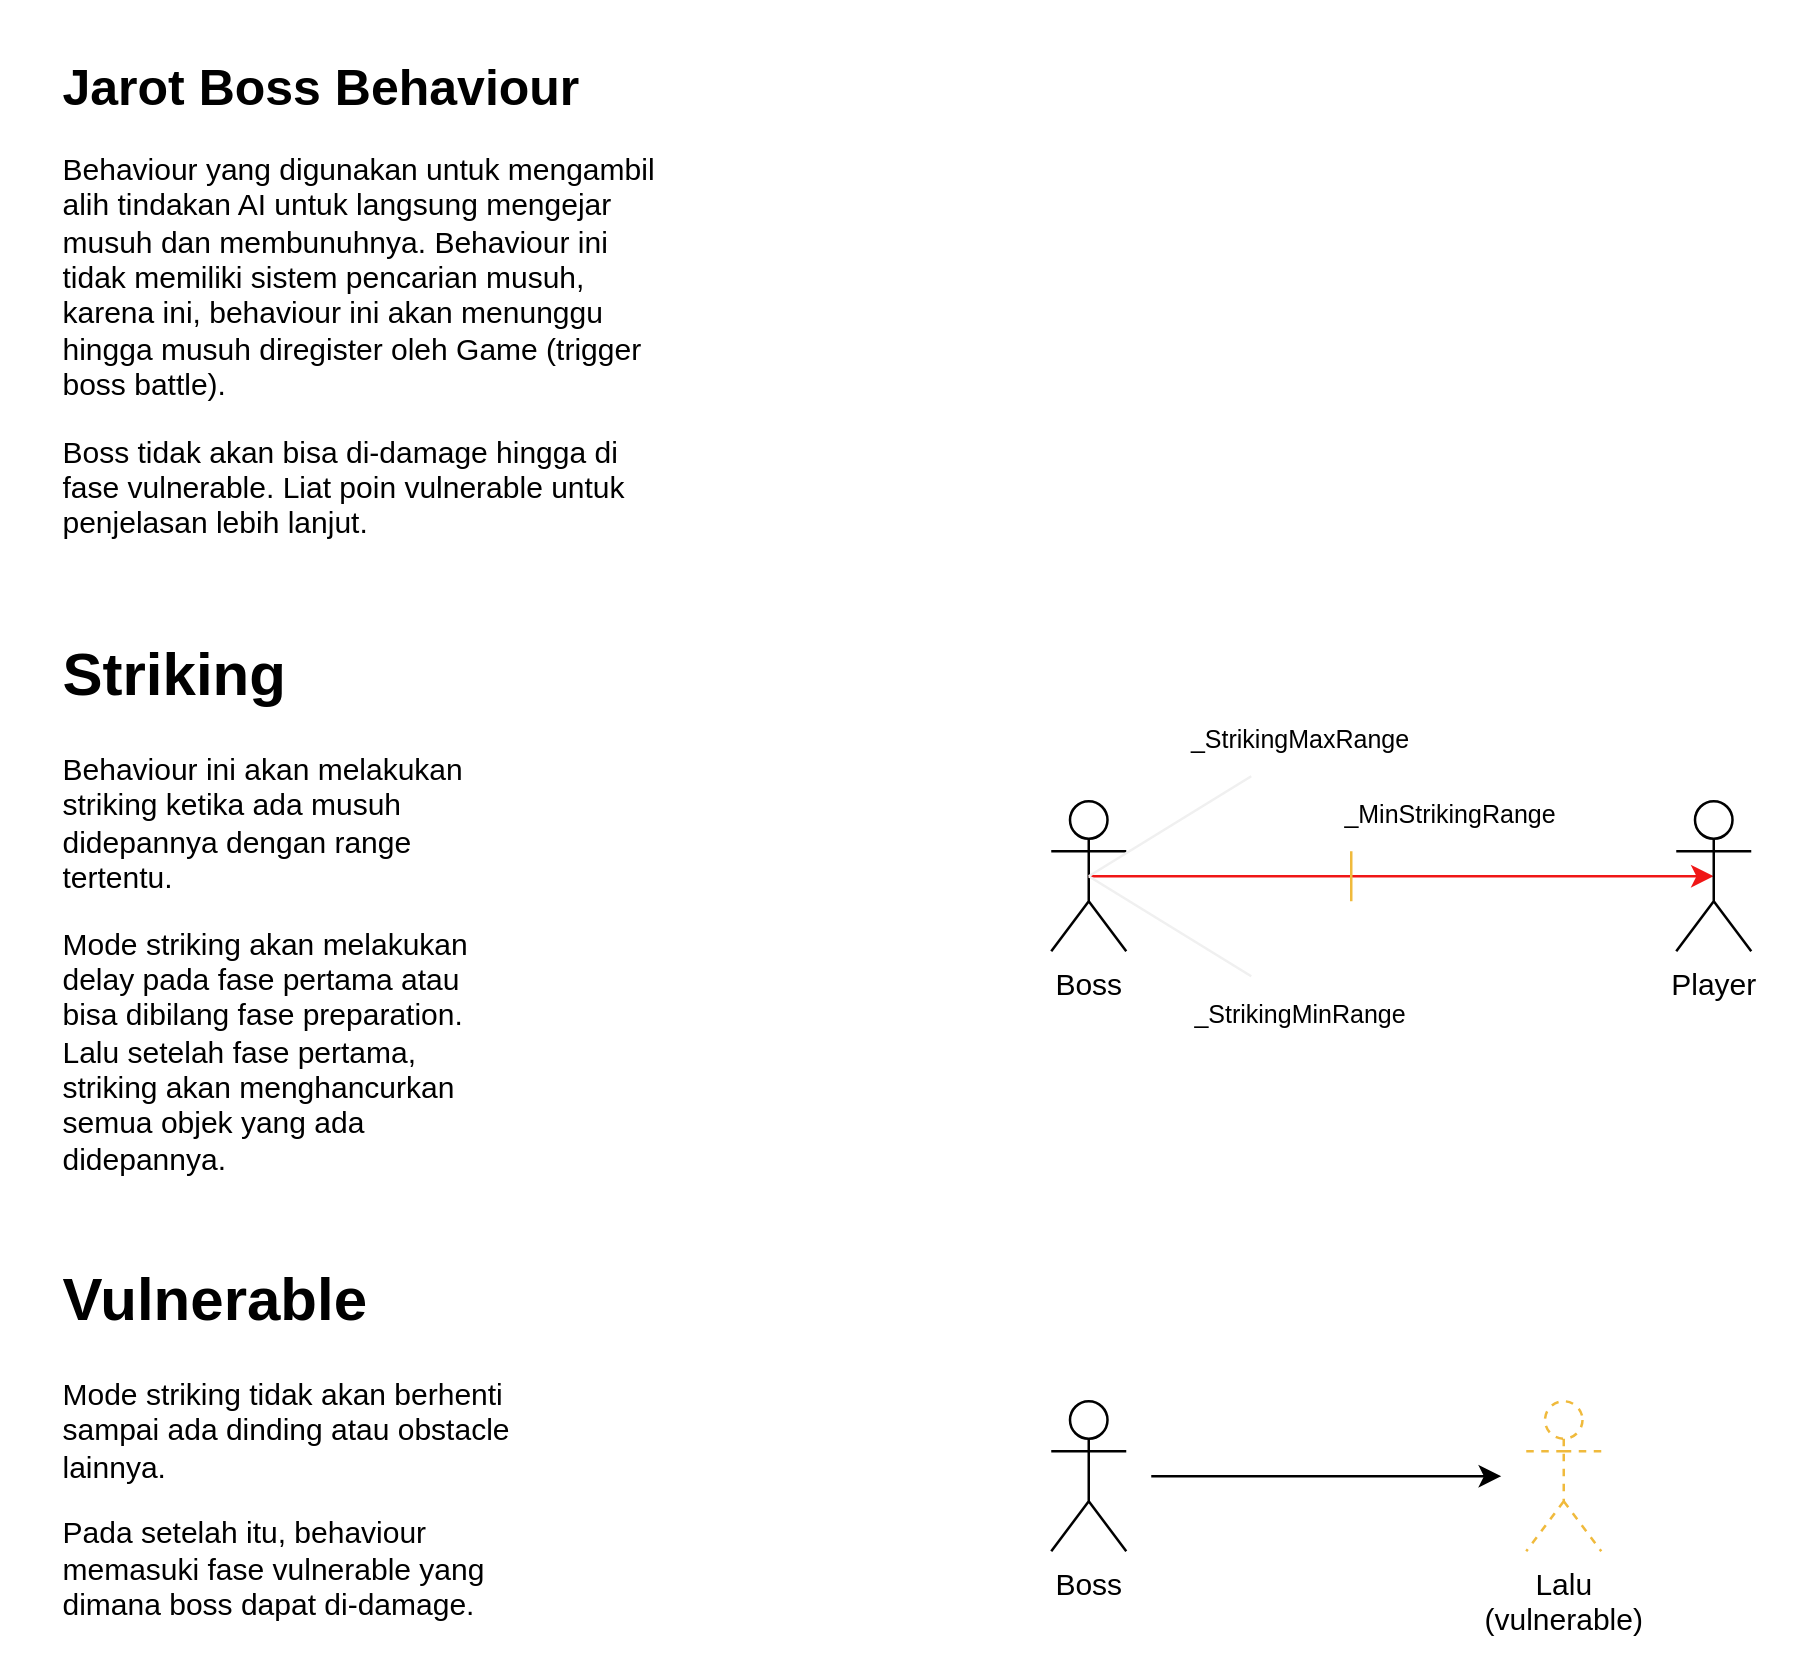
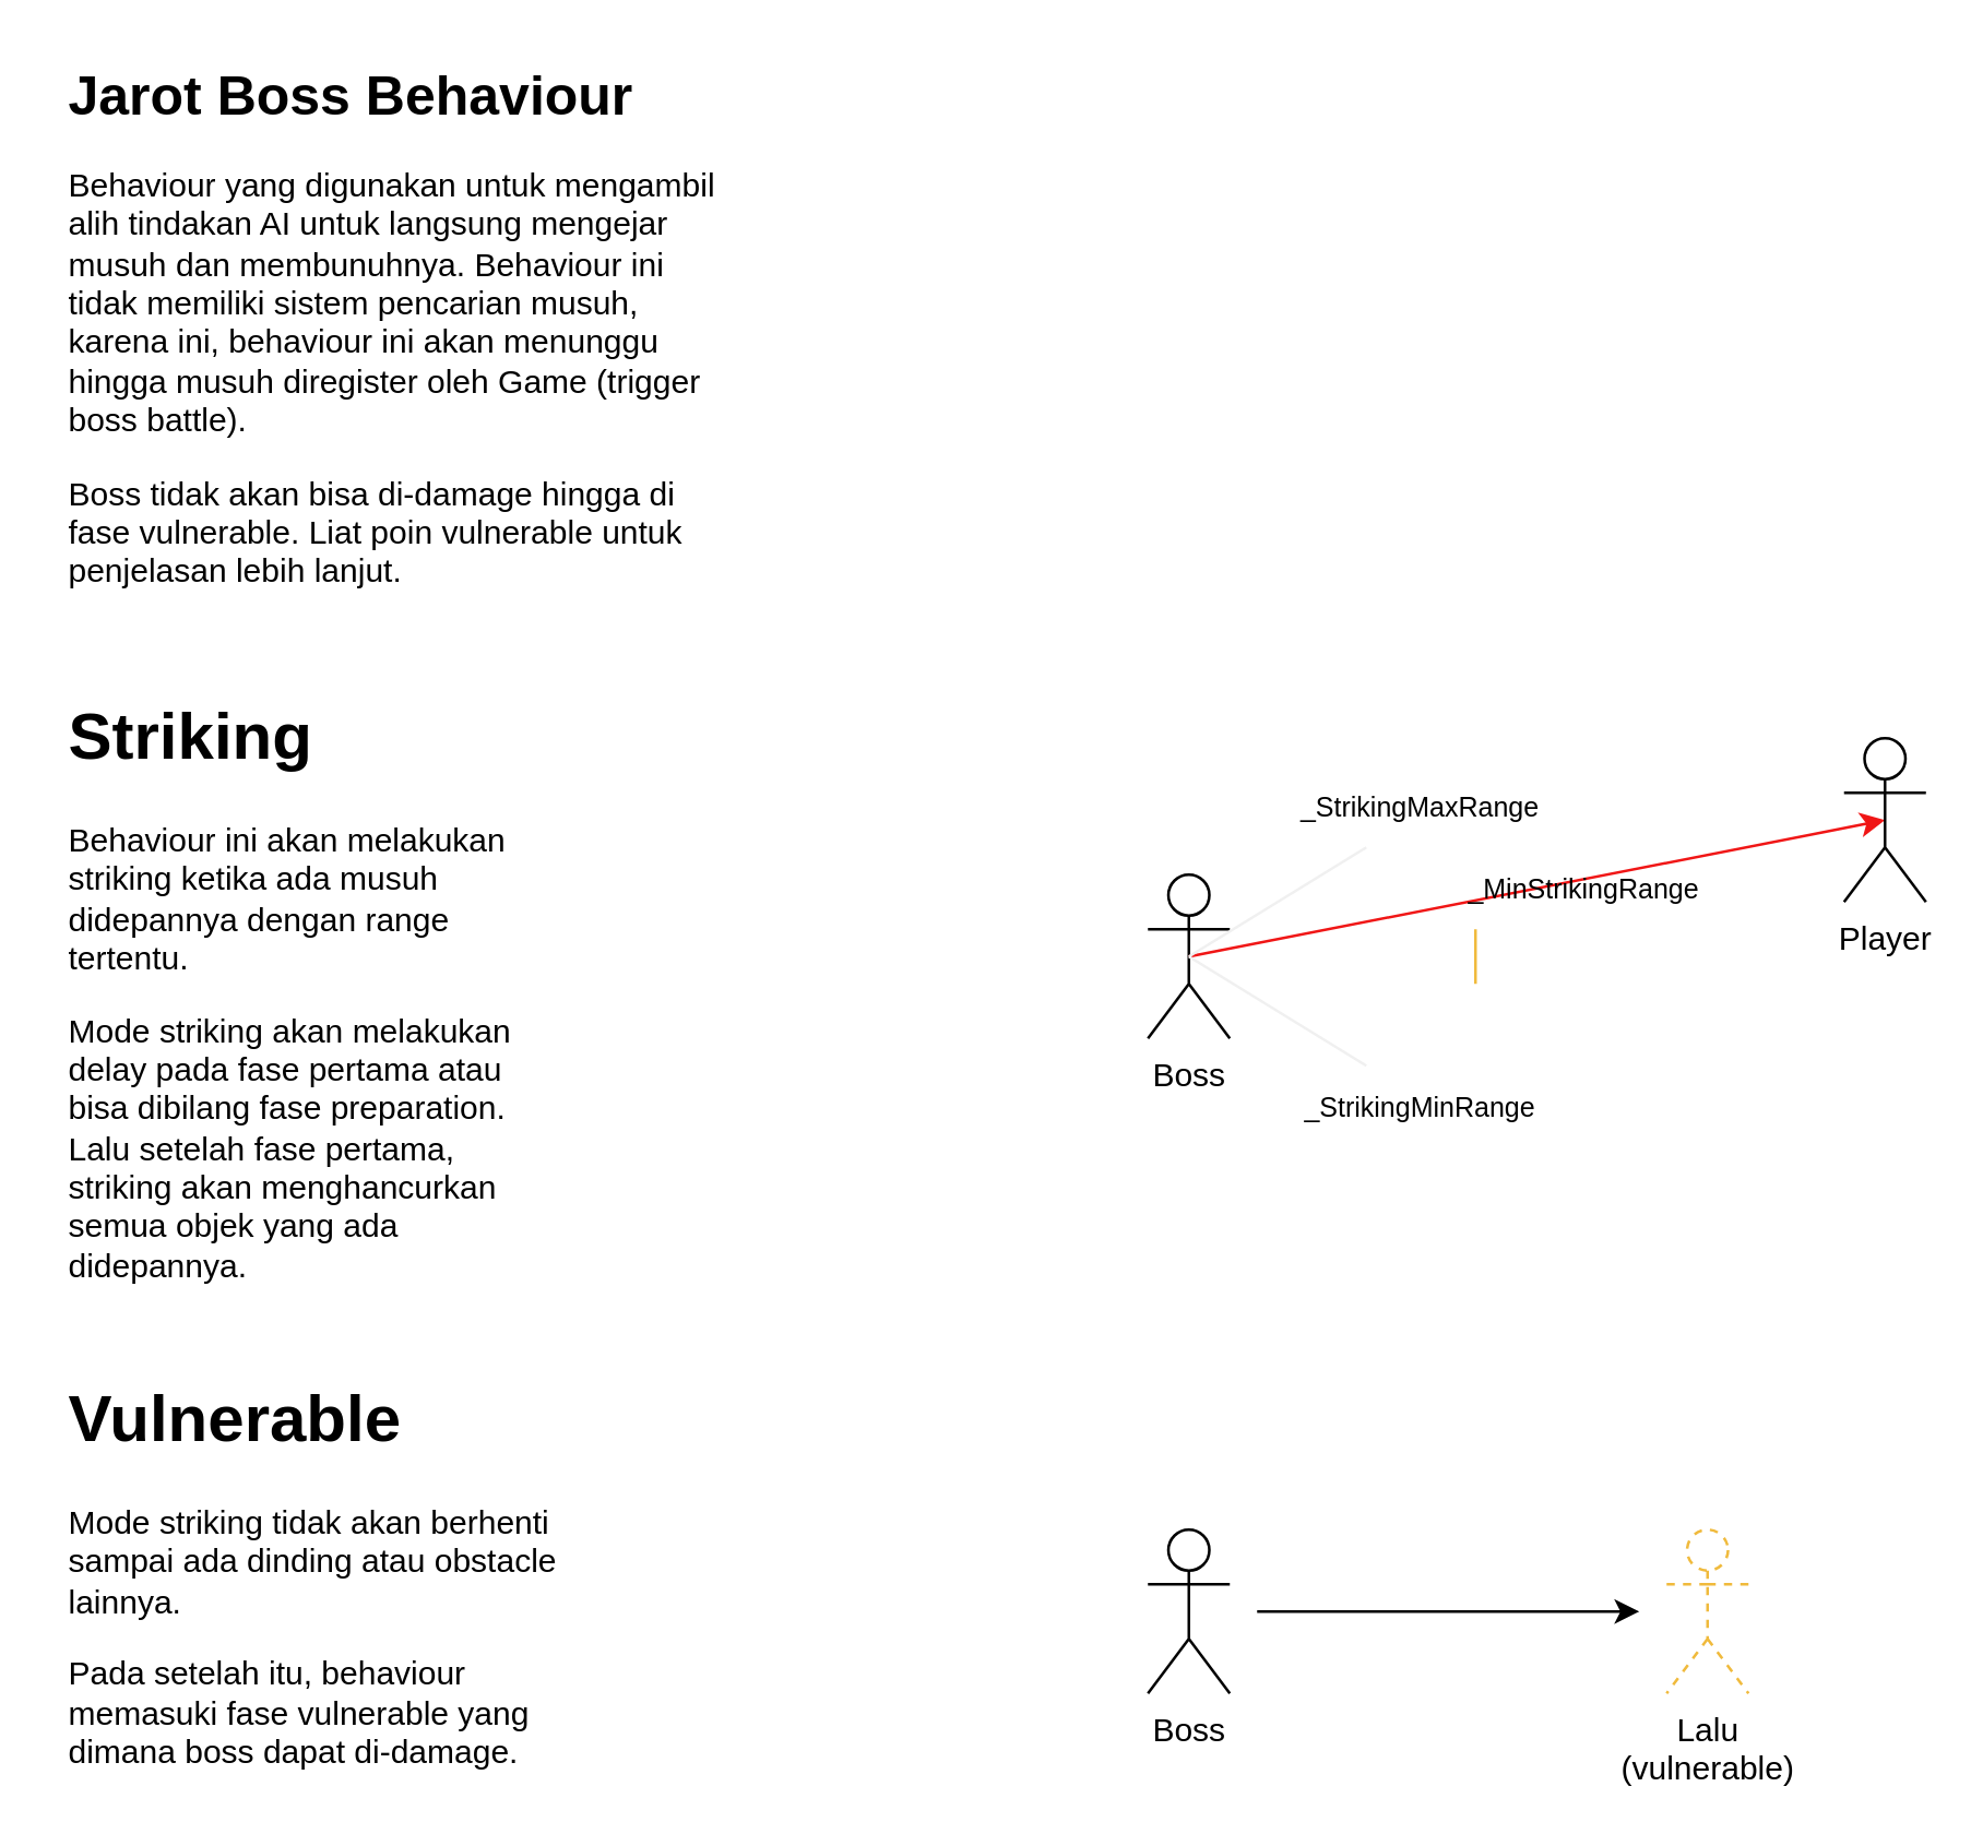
- <mxCell id="5" value="Player" style="shape=umlActor;verticalLabelPosition=bottom;verticalAlign=top;html=1;outlineConnect=0;" parent="1" vertex="1"><mxGeometry x="670" y="320" width="30" height="60" as="geometry" /></mxCell>
+ <mxCell id="5" value="Player" style="shape=umlActor;verticalLabelPosition=bottom;verticalAlign=top;html=1;outlineConnect=0;" parent="1" vertex="1"><mxGeometry x="675" y="270" width="30" height="60" as="geometry" /></mxCell>
